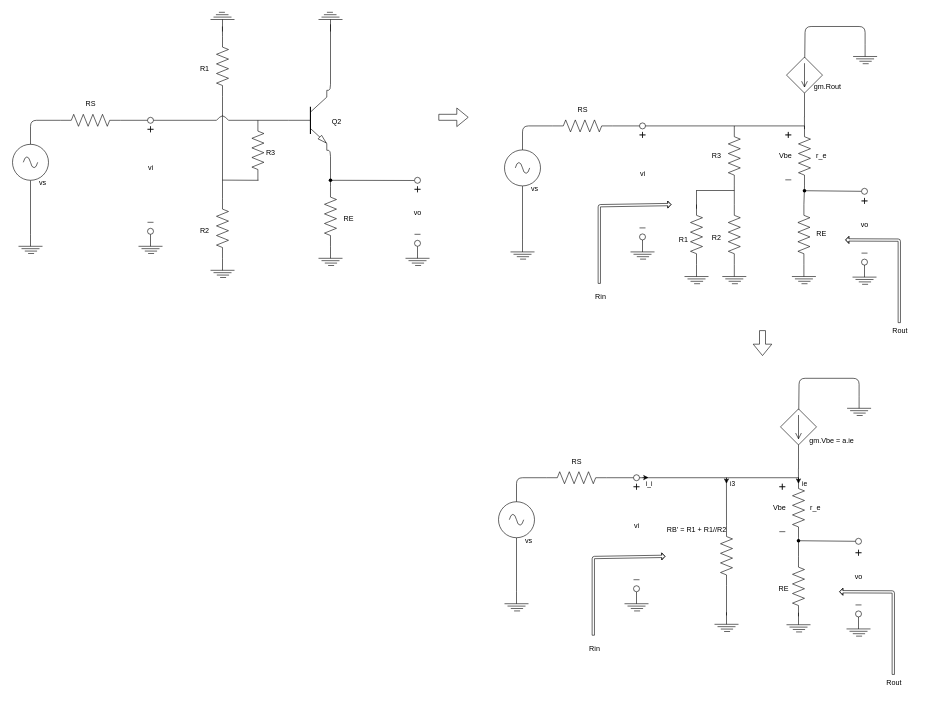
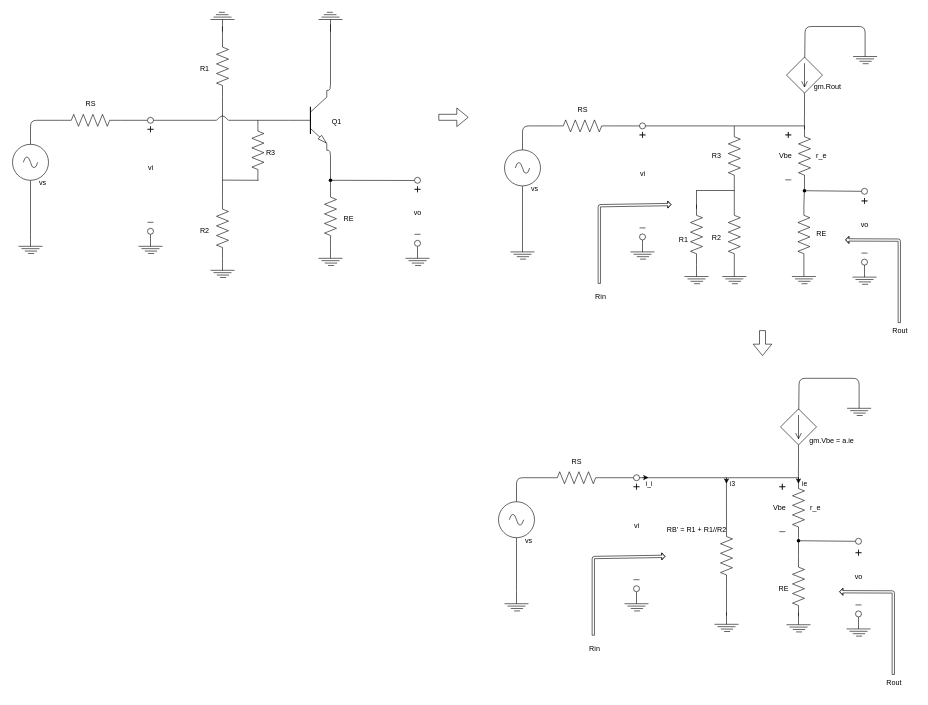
- <mxCell id="26" value="Q2" style="text;html=1;align=center;verticalAlign=middle;resizable=0;points=[];autosize=1;strokeColor=none;fillColor=none;" parent="1" vertex="1"><mxGeometry x="540" y="188" width="40" height="30" as="geometry" /></mxCell>
+ <mxCell id="26" value="Q1" style="text;html=1;align=center;verticalAlign=middle;resizable=0;points=[];autosize=1;strokeColor=none;fillColor=none;" parent="1" vertex="1"><mxGeometry x="540" y="188" width="40" height="30" as="geometry" /></mxCell>
